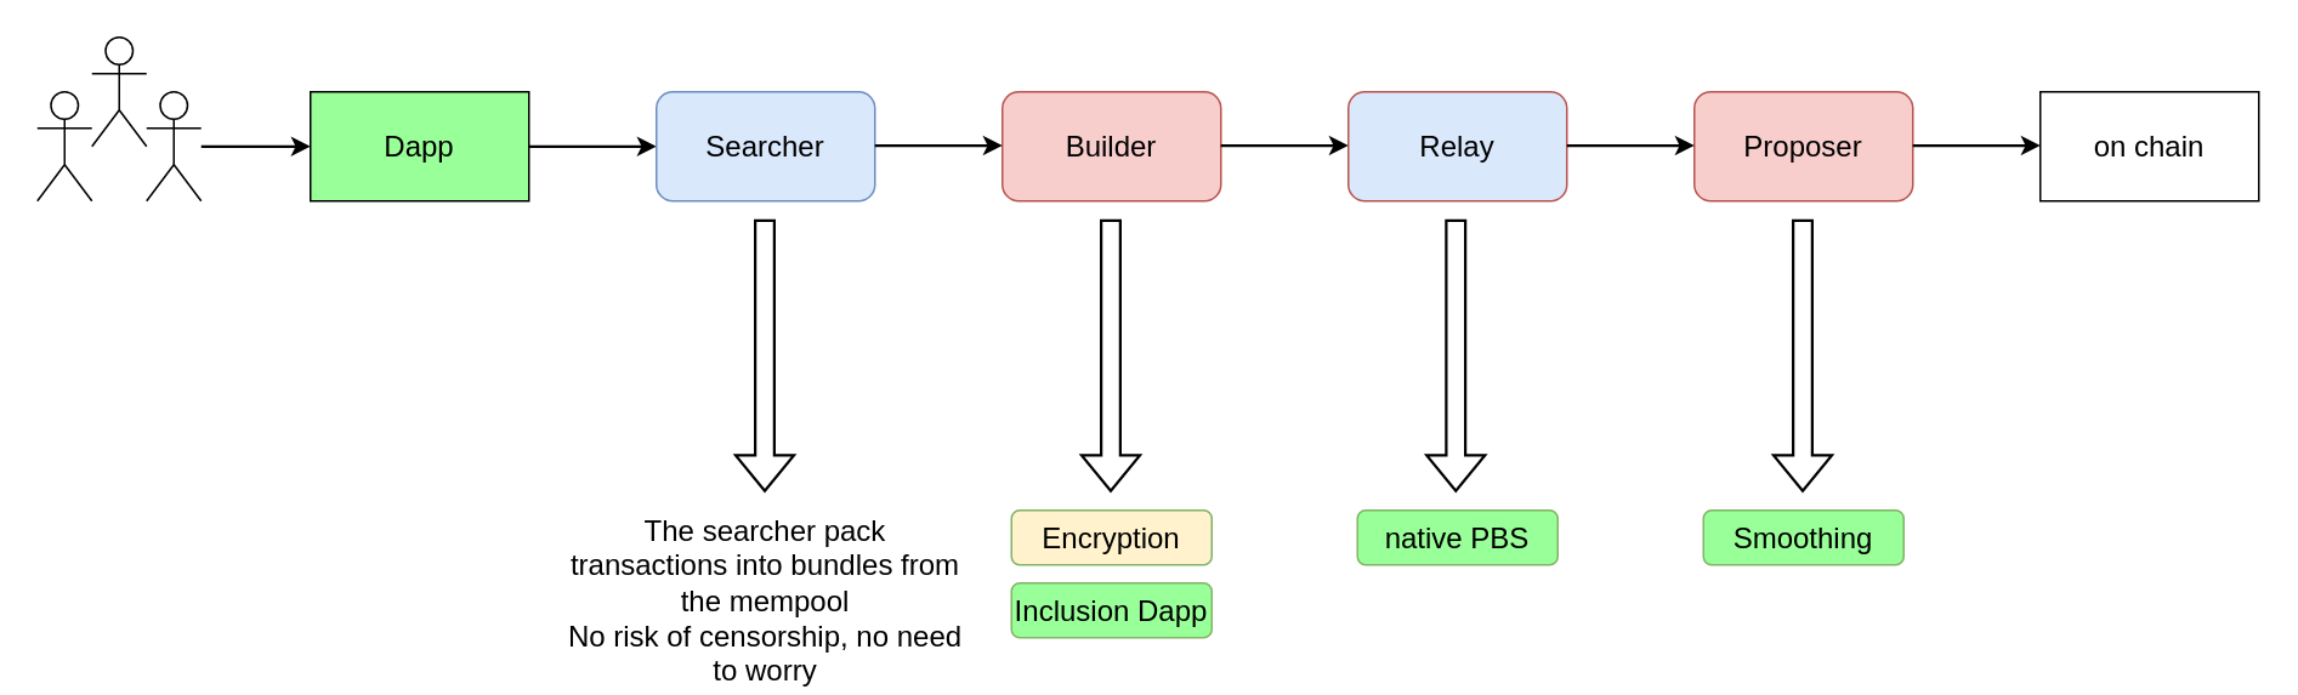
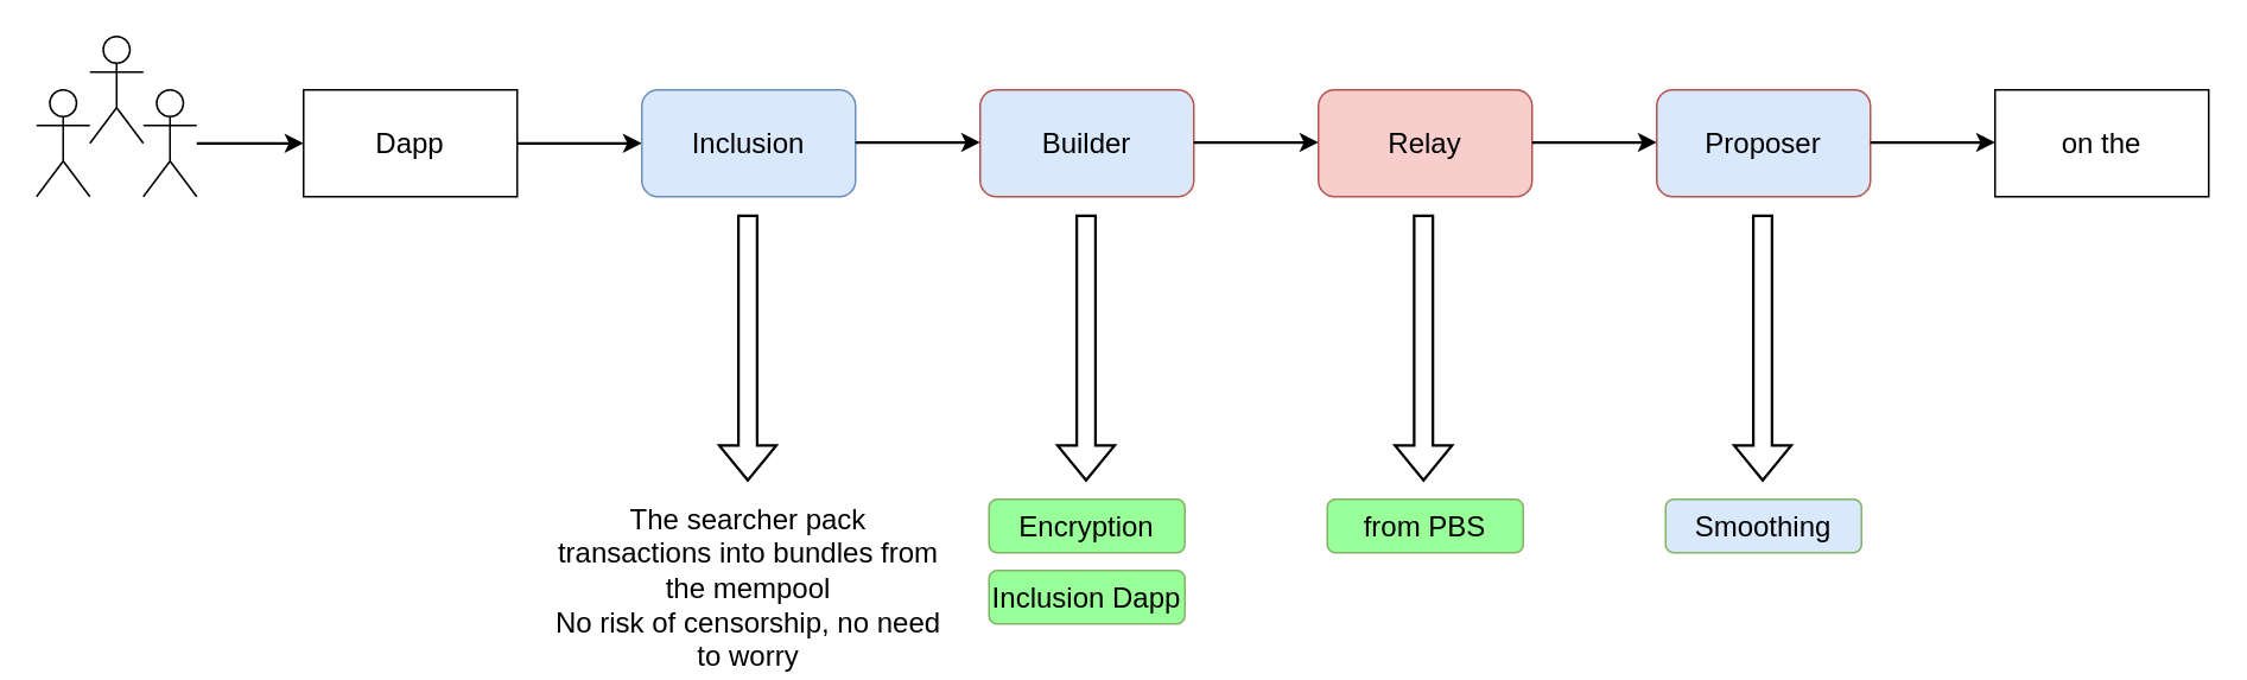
- <mxCell id="3" value="&lt;font style=&quot;font-size: 16px;&quot;&gt;Dapp&lt;/font&gt;" style="rounded=0;whiteSpace=wrap;html=1;fillColor=#99ff99;" vertex="1" parent="1"><mxGeometry x="170" y="50" width="120" height="60" as="geometry" /></mxCell>
+ <mxCell id="3" value="&lt;font style=&quot;font-size: 16px;&quot;&gt;Dapp&lt;/font&gt;" style="rounded=0;whiteSpace=wrap;html=1;" vertex="1" parent="1"><mxGeometry x="170" y="50" width="120" height="60" as="geometry" /></mxCell>
- <mxCell id="6" value="Searcher" style="rounded=1;whiteSpace=wrap;html=1;fontSize=16;fillColor=#dae8fc;strokeColor=#6c8ebf;" vertex="1" parent="1"><mxGeometry x="360" y="50" width="120" height="60" as="geometry" /></mxCell>
+ <mxCell id="6" value="Inclusion" style="rounded=1;whiteSpace=wrap;html=1;fontSize=16;fillColor=#dae8fc;strokeColor=#6c8ebf;" vertex="1" parent="1"><mxGeometry x="360" y="50" width="120" height="60" as="geometry" /></mxCell>
- <mxCell id="7" value="Builder" style="rounded=1;whiteSpace=wrap;html=1;fontSize=16;fillColor=#f8cecc;strokeColor=#b85450;" vertex="1" parent="1"><mxGeometry x="550" y="50" width="120" height="60" as="geometry" /></mxCell>
+ <mxCell id="7" value="Builder" style="rounded=1;whiteSpace=wrap;html=1;fontSize=16;fillColor=#dae8fc;strokeColor=#b85450;" vertex="1" parent="1"><mxGeometry x="550" y="50" width="120" height="60" as="geometry" /></mxCell>
- <mxCell id="10" value="Relay" style="rounded=1;whiteSpace=wrap;html=1;fontSize=16;fillColor=#dae8fc;strokeColor=#b85450;" vertex="1" parent="1"><mxGeometry x="740" y="50" width="120" height="60" as="geometry" /></mxCell>
+ <mxCell id="10" value="Relay" style="rounded=1;whiteSpace=wrap;html=1;fontSize=16;fillColor=#f8cecc;strokeColor=#b85450;" vertex="1" parent="1"><mxGeometry x="740" y="50" width="120" height="60" as="geometry" /></mxCell>
- <mxCell id="11" value="Proposer" style="rounded=1;whiteSpace=wrap;html=1;fontSize=16;fillColor=#f8cecc;strokeColor=#b85450;" vertex="1" parent="1"><mxGeometry x="930" y="50" width="120" height="60" as="geometry" /></mxCell>
+ <mxCell id="11" value="Proposer" style="rounded=1;whiteSpace=wrap;html=1;fontSize=16;fillColor=#dae8fc;strokeColor=#b85450;" vertex="1" parent="1"><mxGeometry x="930" y="50" width="120" height="60" as="geometry" /></mxCell>
- <mxCell id="14" value="&lt;font style=&quot;font-size: 16px;&quot;&gt;on chain&lt;/font&gt;" style="rounded=0;whiteSpace=wrap;html=1;" vertex="1" parent="1"><mxGeometry x="1120" y="50" width="120" height="60" as="geometry" /></mxCell>
+ <mxCell id="14" value="&lt;font style=&quot;font-size: 16px;&quot;&gt;on the&lt;/font&gt;" style="rounded=0;whiteSpace=wrap;html=1;" vertex="1" parent="1"><mxGeometry x="1120" y="50" width="120" height="60" as="geometry" /></mxCell>
- <mxCell id="22" value="&lt;font style=&quot;user-select: auto; font-size: 16px;&quot;&gt;Encryption&lt;/font&gt;" style="rounded=1;whiteSpace=wrap;html=1;fontSize=16;fillColor=#fff2cc;strokeColor=#82b366;" vertex="1" parent="1"><mxGeometry x="555" y="280" width="110" height="30" as="geometry" /></mxCell>
+ <mxCell id="22" value="&lt;font style=&quot;user-select: auto; font-size: 16px;&quot;&gt;Encryption&lt;/font&gt;" style="rounded=1;whiteSpace=wrap;html=1;fontSize=16;fillColor=#99FF99;strokeColor=#82b366;" vertex="1" parent="1"><mxGeometry x="555" y="280" width="110" height="30" as="geometry" /></mxCell>
- <mxCell id="24" value="native PBS" style="rounded=1;whiteSpace=wrap;html=1;fontSize=16;fillColor=#99FF99;strokeColor=#82b366;" vertex="1" parent="1"><mxGeometry x="745" y="280" width="110" height="30" as="geometry" /></mxCell>
+ <mxCell id="24" value="from PBS" style="rounded=1;whiteSpace=wrap;html=1;fontSize=16;fillColor=#99FF99;strokeColor=#82b366;" vertex="1" parent="1"><mxGeometry x="745" y="280" width="110" height="30" as="geometry" /></mxCell>
- <mxCell id="25" value="Smoothing" style="rounded=1;whiteSpace=wrap;html=1;fontSize=16;fillColor=#99FF99;strokeColor=#82b366;" vertex="1" parent="1"><mxGeometry x="935" y="280" width="110" height="30" as="geometry" /></mxCell>
+ <mxCell id="25" value="Smoothing" style="rounded=1;whiteSpace=wrap;html=1;fontSize=16;fillColor=#dae8fc;strokeColor=#82b366;" vertex="1" parent="1"><mxGeometry x="935" y="280" width="110" height="30" as="geometry" /></mxCell>
